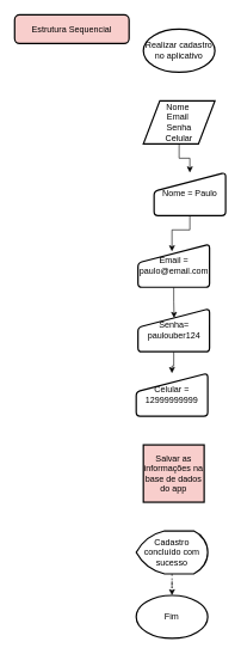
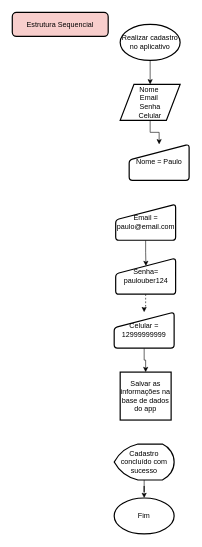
+ <mxCell id="2" style="edgeStyle=orthogonalEdgeStyle;rounded=0;orthogonalLoop=1;jettySize=auto;html=1;entryX=0.5;entryY=0;entryDx=0;entryDy=0;" edge="1" parent="1" source="3" target="5"><mxGeometry relative="1" as="geometry" /></mxCell>
- <mxCell id="6" style="edgeStyle=orthogonalEdgeStyle;rounded=0;orthogonalLoop=1;jettySize=auto;html=1;entryX=0.475;entryY=0.167;entryDx=0;entryDy=0;entryPerimeter=0;" edge="1" parent="1" source="7" target="12"><mxGeometry relative="1" as="geometry" /></mxCell>
- <mxCell id="13" style="edgeStyle=orthogonalEdgeStyle;rounded=0;orthogonalLoop=1;jettySize=auto;html=1;" edge="1" parent="1" source="14" target="16"><mxGeometry relative="1" as="geometry" /></mxCell>
+ <mxCell id="13" style="edgeStyle=orthogonalEdgeStyle;rounded=0;orthogonalLoop=1;jettySize=auto;html=1;dashed=1;" edge="1" parent="1" source="14" target="16"><mxGeometry relative="1" as="geometry" /></mxCell>
+ <mxCell id="15" style="edgeStyle=orthogonalEdgeStyle;rounded=0;orthogonalLoop=1;jettySize=auto;html=1;entryX=0.5;entryY=0;entryDx=0;entryDy=0;" edge="1" parent="1" source="16" target="10"><mxGeometry relative="1" as="geometry" /></mxCell>
- <mxCell id="10" value="Salvar as informações na base de dados do app" style="rounded=1;whiteSpace=wrap;html=1;absoluteArcSize=1;arcSize=0;strokeWidth=2;fillColor=#f8cecc;" vertex="1" parent="1"><mxGeometry x="200" y="620" width="85" height="80" as="geometry" /></mxCell>
+ <mxCell id="10" value="Salvar as informações na base de dados do app" style="rounded=1;whiteSpace=wrap;html=1;absoluteArcSize=1;arcSize=0;strokeWidth=2;" vertex="1" parent="1"><mxGeometry x="200" y="620" width="85" height="80" as="geometry" /></mxCell>
- <mxCell id="8" style="edgeStyle=orthogonalEdgeStyle;rounded=0;orthogonalLoop=1;jettySize=auto;html=1;entryX=0.5;entryY=0;entryDx=0;entryDy=0;entryPerimeter=0;dashed=1;" edge="1" parent="1" source="9" target="17"><mxGeometry relative="1" as="geometry" /></mxCell>
+ <mxCell id="8" style="edgeStyle=orthogonalEdgeStyle;rounded=0;orthogonalLoop=1;jettySize=auto;html=1;entryX=0.5;entryY=0;entryDx=0;entryDy=0;entryPerimeter=0;" edge="1" parent="1" source="9" target="17"><mxGeometry relative="1" as="geometry" /></mxCell>
